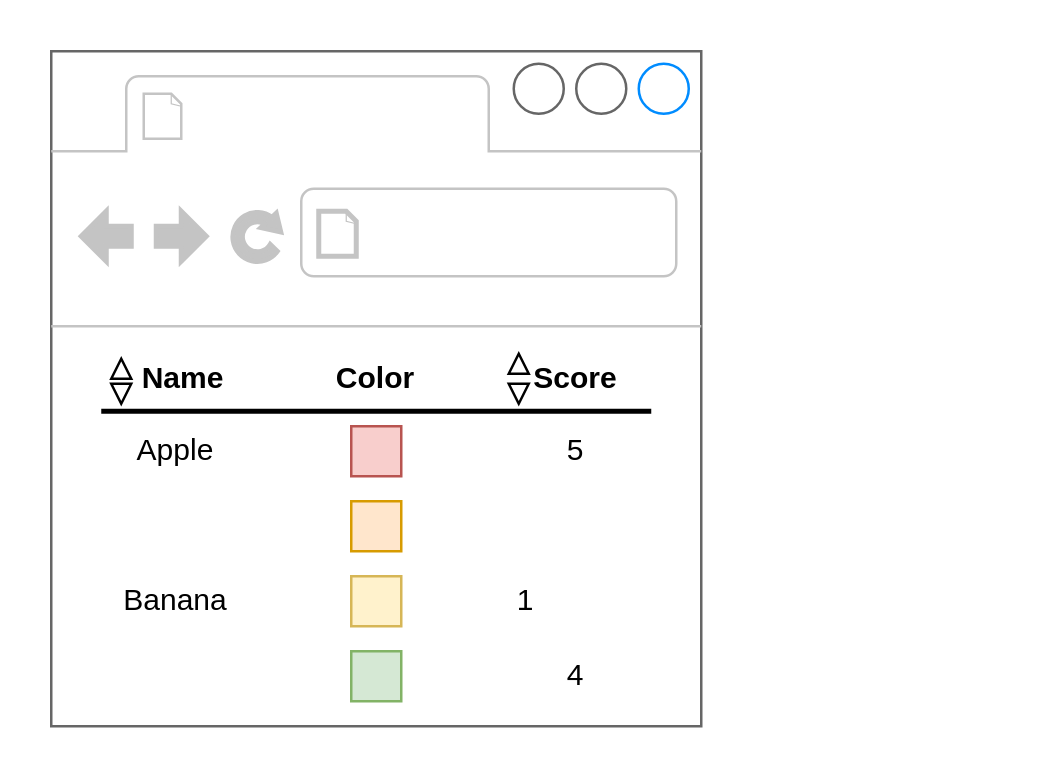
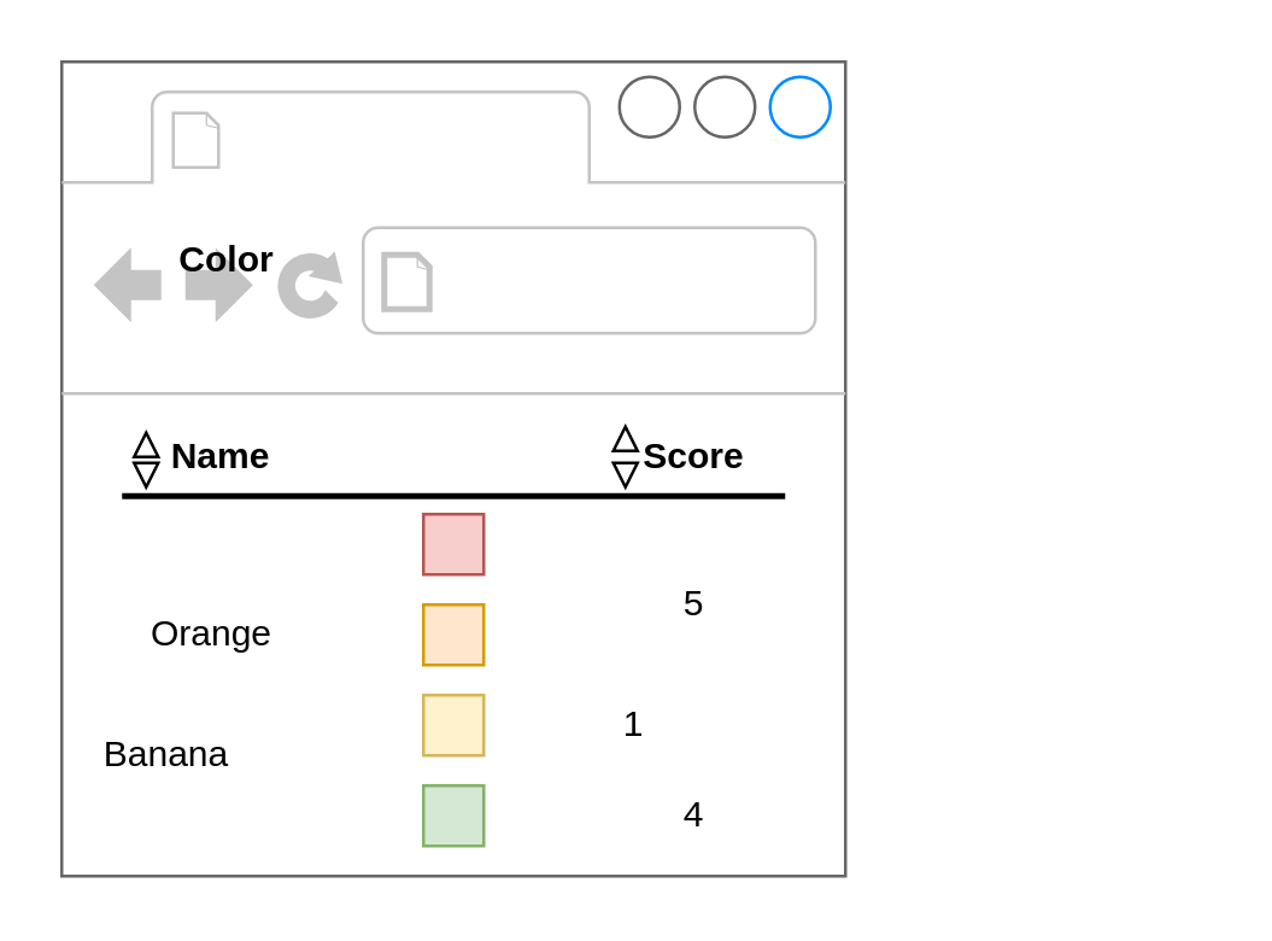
- <mxCell id="5" value="Color" style="text;html=1;strokeColor=none;fillColor=none;align=center;verticalAlign=middle;whiteSpace=wrap;rounded=0;fontStyle=1" parent="2" vertex="1"><mxGeometry x="110" y="121" width="40" height="20" as="geometry" /></mxCell>
+ <mxCell id="5" value="Color" style="text;html=1;strokeColor=none;fillColor=none;align=center;verticalAlign=middle;whiteSpace=wrap;rounded=0;fontStyle=1" parent="2" vertex="1"><mxGeometry x="35" y="56" width="40" height="20" as="geometry" /></mxCell>
- <mxCell id="8" value="Apple" style="text;html=1;strokeColor=none;fillColor=none;align=center;verticalAlign=middle;whiteSpace=wrap;rounded=0;fontStyle=0" parent="2" vertex="1"><mxGeometry x="30" y="150" width="40" height="20" as="geometry" /></mxCell>
- <mxCell id="9" value="5" style="text;html=1;strokeColor=none;fillColor=none;align=center;verticalAlign=middle;whiteSpace=wrap;rounded=0;fontStyle=0" parent="2" vertex="1"><mxGeometry x="190" y="150" width="40" height="20" as="geometry" /></mxCell>
+ <mxCell id="9" value="5" style="text;html=1;strokeColor=none;fillColor=none;align=center;verticalAlign=middle;whiteSpace=wrap;rounded=0;fontStyle=0" parent="2" vertex="1"><mxGeometry x="190" y="170" width="40" height="20" as="geometry" /></mxCell>
+ <mxCell id="10" value="Orange" style="text;html=1;strokeColor=none;fillColor=none;align=center;verticalAlign=middle;whiteSpace=wrap;rounded=0;fontStyle=0" parent="2" vertex="1"><mxGeometry x="30" y="180" width="40" height="20" as="geometry" /></mxCell>
- <mxCell id="11" value="Banana" style="text;html=1;strokeColor=none;fillColor=none;align=center;verticalAlign=middle;whiteSpace=wrap;rounded=0;fontStyle=0" parent="2" vertex="1"><mxGeometry x="30" y="210" width="40" height="20" as="geometry" /></mxCell>
+ <mxCell id="11" value="Banana" style="text;html=1;strokeColor=none;fillColor=none;align=center;verticalAlign=middle;whiteSpace=wrap;rounded=0;fontStyle=0" parent="2" vertex="1"><mxGeometry x="15" y="220" width="40" height="20" as="geometry" /></mxCell>
